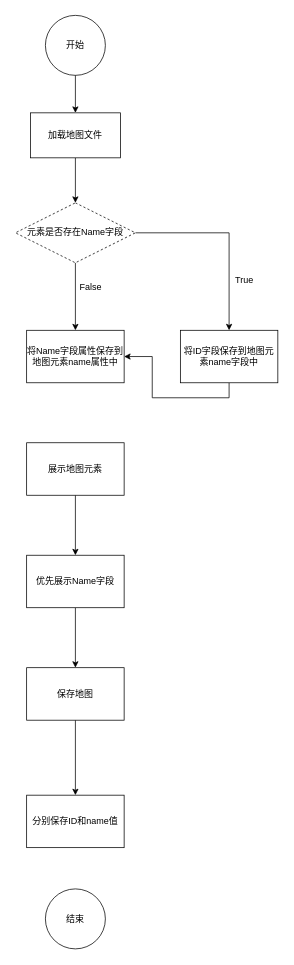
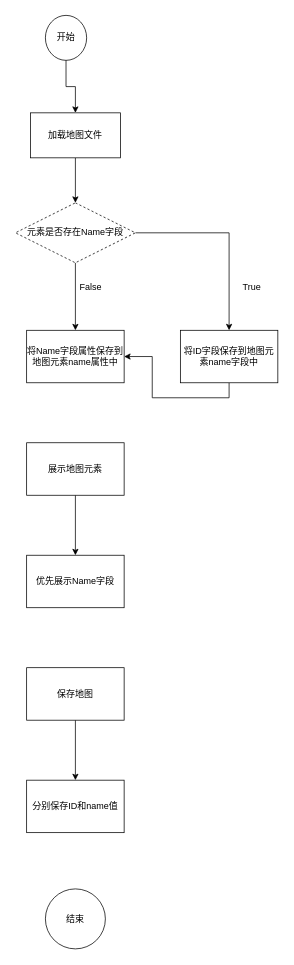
- <mxCell id="3" value="开始" style="ellipse;whiteSpace=wrap;html=1;aspect=fixed;" vertex="1" parent="1"><mxGeometry x="60" y="20" width="80" height="80" as="geometry" /></mxCell>
+ <mxCell id="3" value="开始" style="ellipse;whiteSpace=wrap;html=1;aspect=fixed;" vertex="1" parent="1"><mxGeometry x="60" y="20" width="55" height="60" as="geometry" /></mxCell>
- <mxCell id="11" value="True" style="text;html=1;align=center;verticalAlign=middle;resizable=0;points=[];autosize=1;strokeColor=none;fillColor=none;" vertex="1" parent="1"><mxGeometry x="300" y="358" width="50" height="30" as="geometry" /></mxCell>
+ <mxCell id="11" value="True" style="text;html=1;align=center;verticalAlign=middle;resizable=0;points=[];autosize=1;strokeColor=none;fillColor=none;" vertex="1" parent="1"><mxGeometry x="310" y="368" width="50" height="30" as="geometry" /></mxCell>
- <mxCell id="16" value="" style="edgeStyle=orthogonalEdgeStyle;rounded=0;orthogonalLoop=1;jettySize=auto;html=1;" edge="1" parent="1" source="17" target="19"><mxGeometry relative="1" as="geometry" /></mxCell>
- <mxCell id="20" value="分别保存ID和name值" style="whiteSpace=wrap;html=1;" vertex="1" parent="1"><mxGeometry x="35" y="1060" width="130" height="70" as="geometry" /></mxCell>
+ <mxCell id="20" value="分别保存ID和name值" style="whiteSpace=wrap;html=1;" vertex="1" parent="1"><mxGeometry x="35" y="1040" width="130" height="70" as="geometry" /></mxCell>
